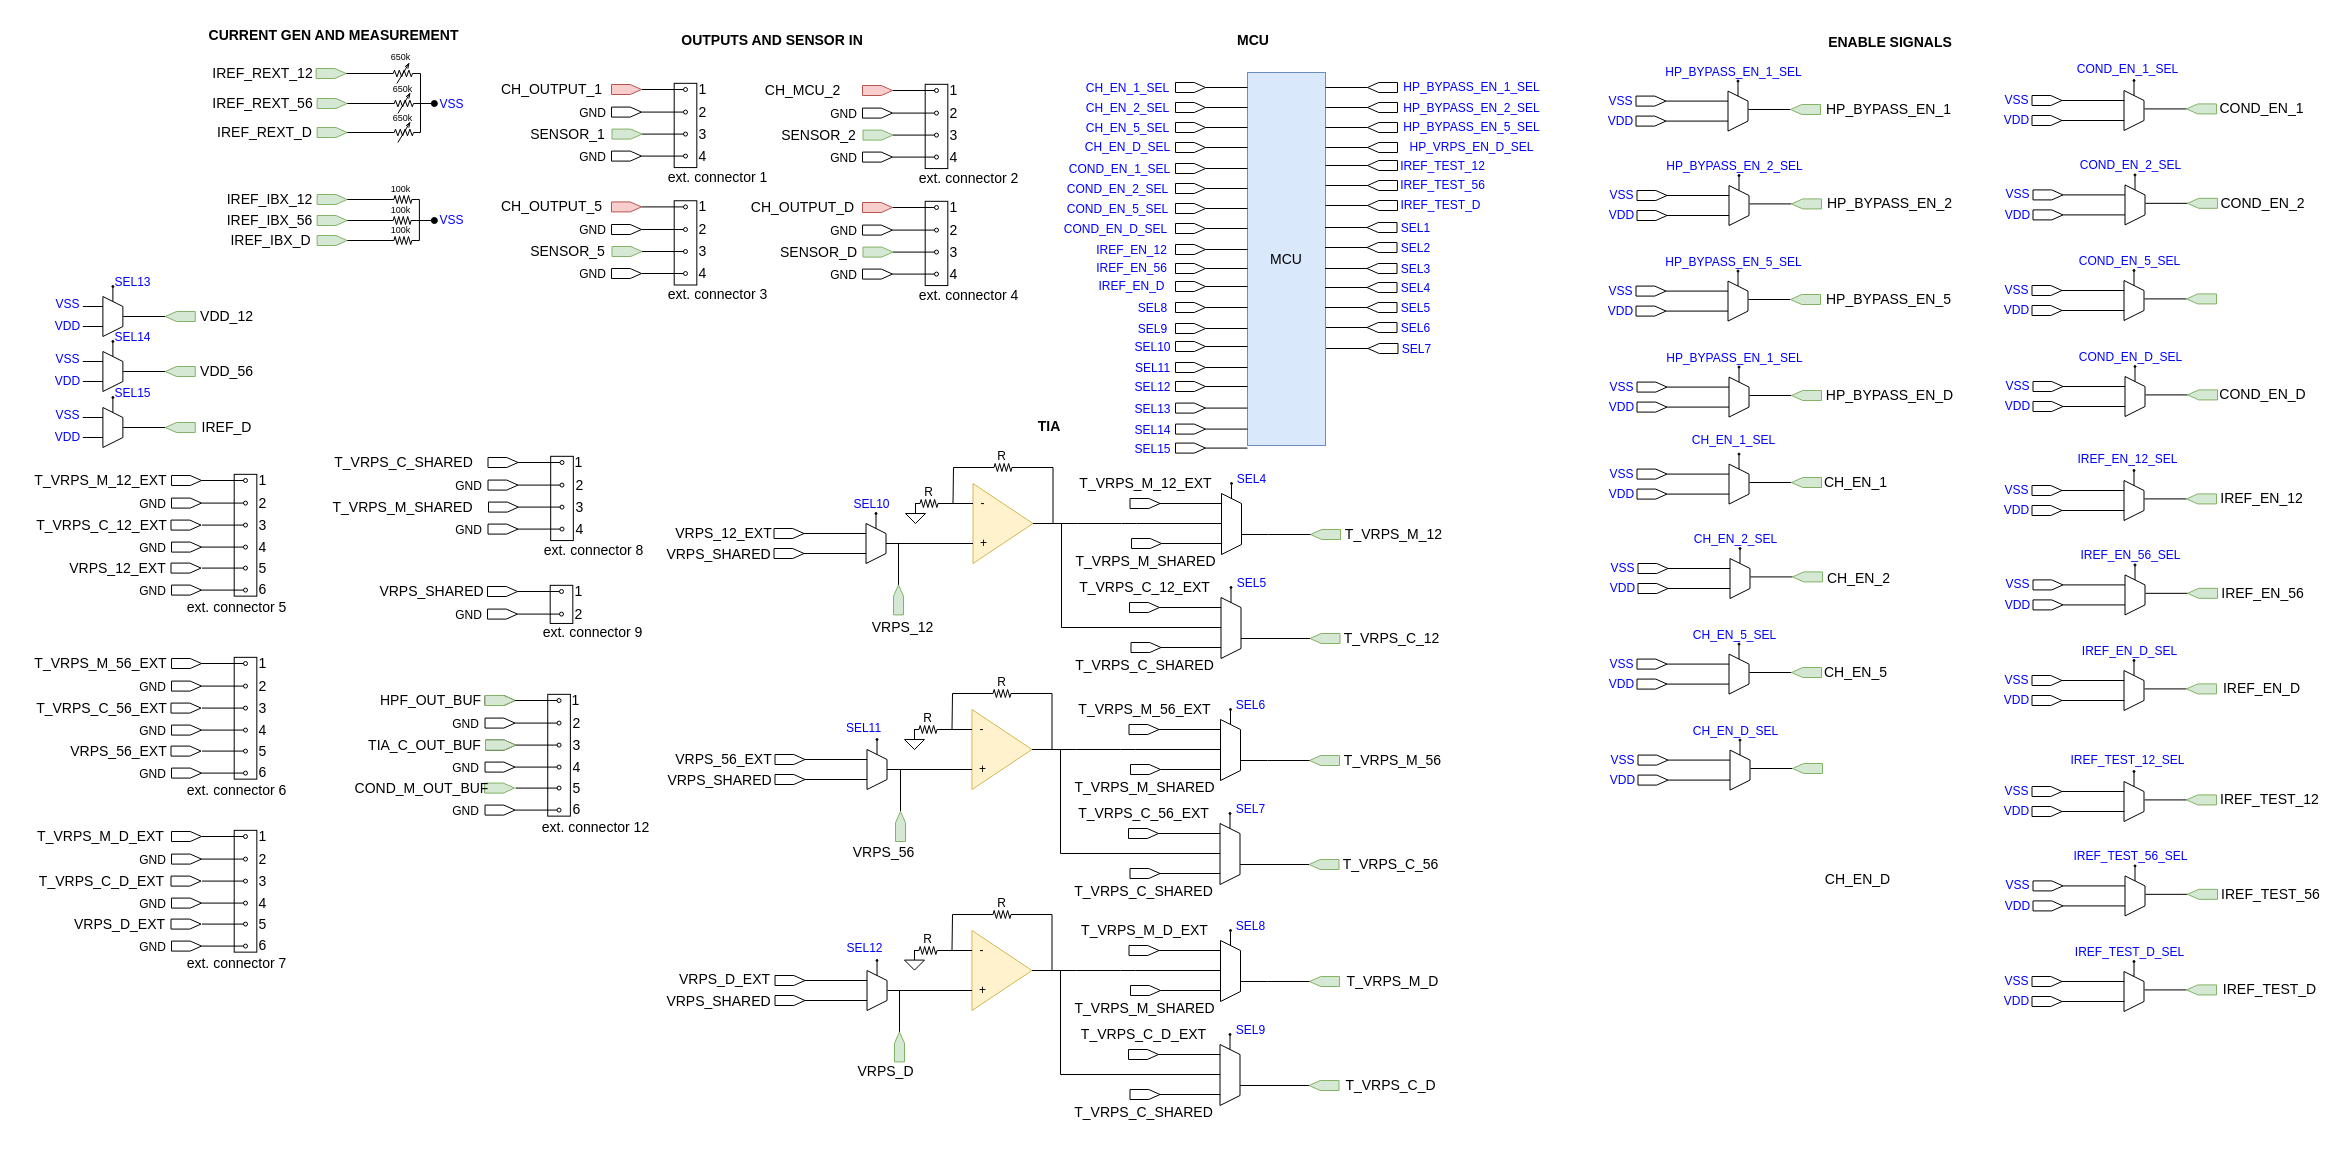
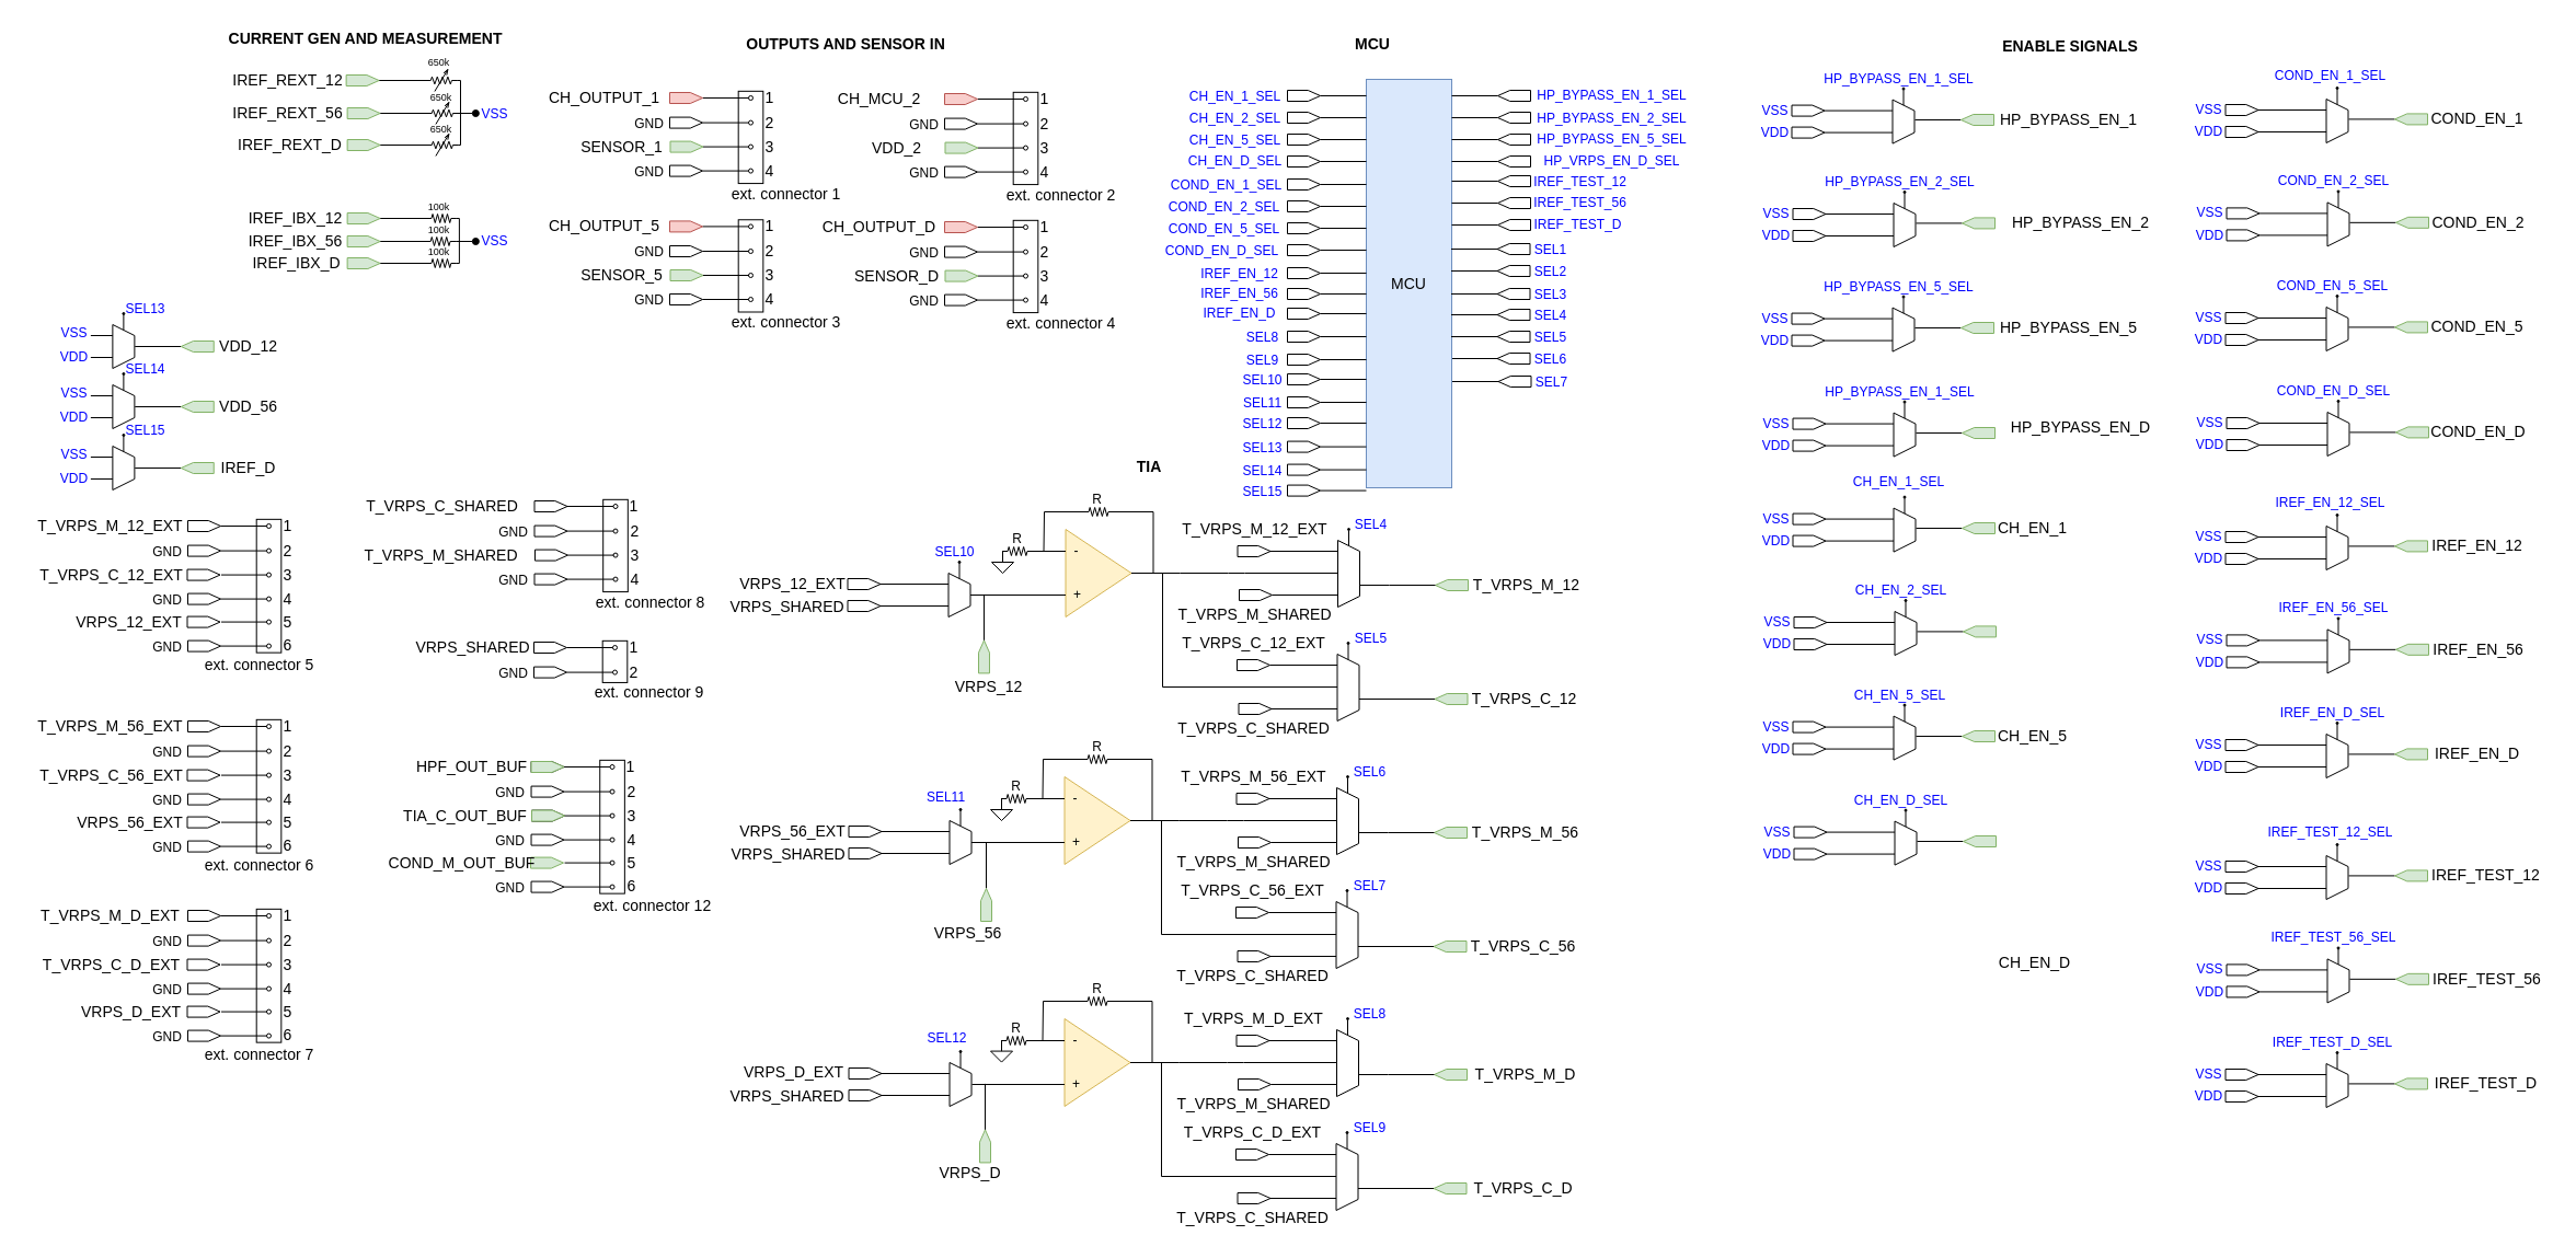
- <mxCell id="128" value="SENSOR_2" style="text;html=1;align=center;verticalAlign=middle;resizable=0;points=[];autosize=1;strokeColor=none;fillColor=none;fontSize=14;" parent="126" vertex="1"><mxGeometry width="100" height="30" as="geometry" /></mxCell>
+ <mxCell id="128" value="VDD_2" style="text;html=1;align=center;verticalAlign=middle;resizable=0;points=[];autosize=1;strokeColor=none;fillColor=none;fontSize=14;" parent="126" vertex="1"><mxGeometry width="100" height="30" as="geometry" /></mxCell>
- <mxCell id="799" value="HP_BYPASS_EN_2" style="text;html=1;align=center;verticalAlign=middle;resizable=0;points=[];autosize=1;strokeColor=none;fillColor=none;fontSize=14;" parent="1" vertex="1"><mxGeometry x="1814" y="188.42" width="150" height="30" as="geometry" /></mxCell>
+ <mxCell id="799" value="HP_BYPASS_EN_2" style="text;html=1;align=center;verticalAlign=middle;resizable=0;points=[];autosize=1;strokeColor=none;fillColor=none;fontSize=14;" parent="1" vertex="1"><mxGeometry x="1824" y="188.42" width="150" height="30" as="geometry" /></mxCell>
+ <mxCell id="959" value="COND_EN_5" style="text;html=1;align=center;verticalAlign=middle;resizable=0;points=[];autosize=1;strokeColor=none;fillColor=none;fontSize=14;" parent="1" vertex="1"><mxGeometry x="2206" y="283.42" width="110" height="30" as="geometry" /></mxCell>
- <mxCell id="835" value="HP_BYPASS_EN_D" style="text;html=1;align=center;verticalAlign=middle;resizable=0;points=[];autosize=1;strokeColor=none;fillColor=none;fontSize=14;" parent="1" vertex="1"><mxGeometry x="1814" y="380" width="150" height="30" as="geometry" /></mxCell>
+ <mxCell id="835" value="HP_BYPASS_EN_D" style="text;html=1;align=center;verticalAlign=middle;resizable=0;points=[];autosize=1;strokeColor=none;fillColor=none;fontSize=14;" parent="1" vertex="1"><mxGeometry x="1824" y="375" width="150" height="30" as="geometry" /></mxCell>
- <mxCell id="870" value="CH_EN_2" style="text;html=1;align=center;verticalAlign=middle;resizable=0;points=[];autosize=1;strokeColor=none;fillColor=none;fontSize=14;" parent="1" vertex="1"><mxGeometry x="1813" y="562.57" width="90" height="30" as="geometry" /></mxCell>
